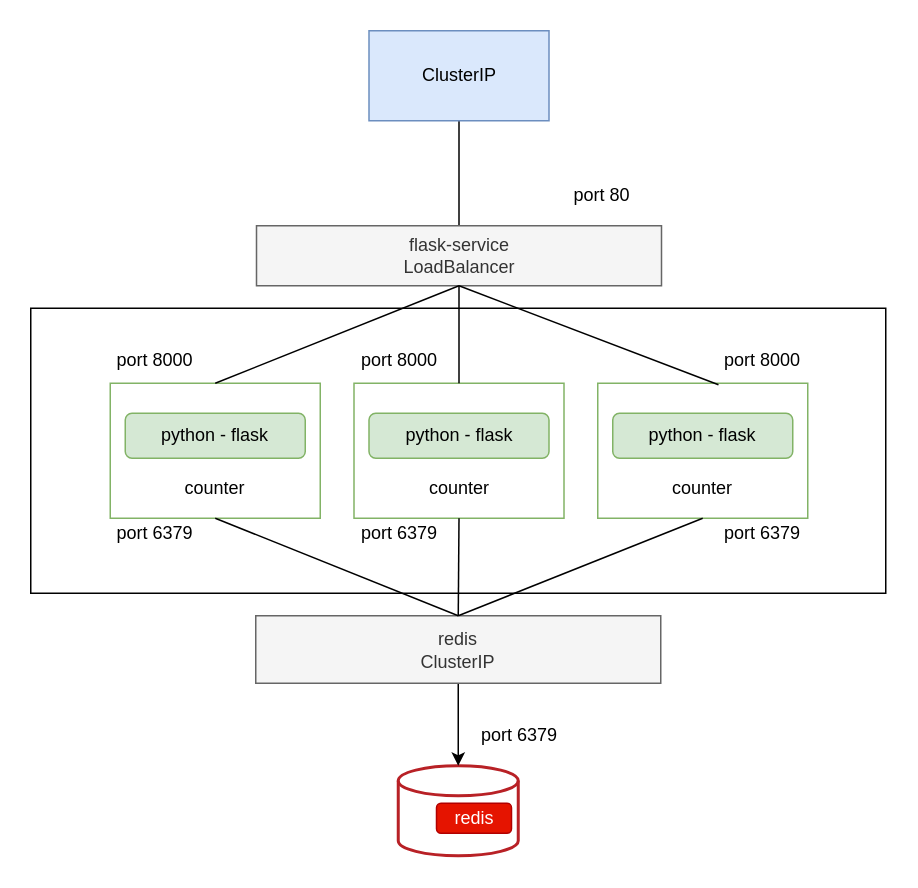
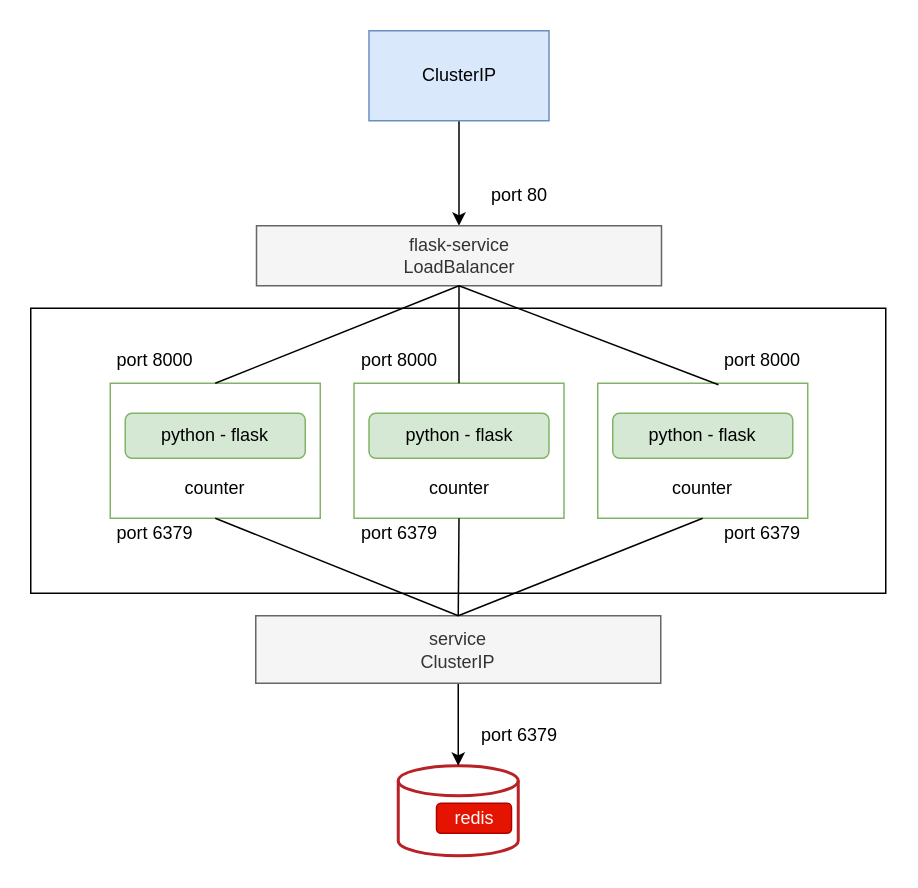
- <mxCell id="11" value="port 80" style="text;html=1;strokeColor=none;fillColor=none;align=center;verticalAlign=middle;whiteSpace=wrap;rounded=0;" vertex="1" parent="1"><mxGeometry x="370.5" y="120" width="60" height="20" as="geometry" /></mxCell>
+ <mxCell id="11" value="port 80" style="text;html=1;strokeColor=none;fillColor=none;align=center;verticalAlign=middle;whiteSpace=wrap;rounded=0;" vertex="1" parent="1"><mxGeometry x="315.5" y="120" width="60" height="20" as="geometry" /></mxCell>
- <mxCell id="9" style="edgeStyle=orthogonalEdgeStyle;rounded=0;orthogonalLoop=1;jettySize=auto;html=1;endArrow=none;" edge="1" parent="1" source="10" target="13"><mxGeometry relative="1" as="geometry" /></mxCell>
+ <mxCell id="9" style="edgeStyle=orthogonalEdgeStyle;rounded=0;orthogonalLoop=1;jettySize=auto;html=1;" edge="1" parent="1" source="10" target="13"><mxGeometry relative="1" as="geometry" /></mxCell>
- <mxCell id="26" value="redis&lt;br&gt;ClusterIP" style="rounded=0;whiteSpace=wrap;html=1;fillColor=#f5f5f5;strokeColor=#666666;fontColor=#333333;" vertex="1" parent="1"><mxGeometry x="170" y="410" width="270" height="45" as="geometry" /></mxCell>
+ <mxCell id="26" value="service&lt;br&gt;ClusterIP" style="rounded=0;whiteSpace=wrap;html=1;fillColor=#f5f5f5;strokeColor=#666666;fontColor=#333333;" vertex="1" parent="1"><mxGeometry x="170" y="410" width="270" height="45" as="geometry" /></mxCell>
